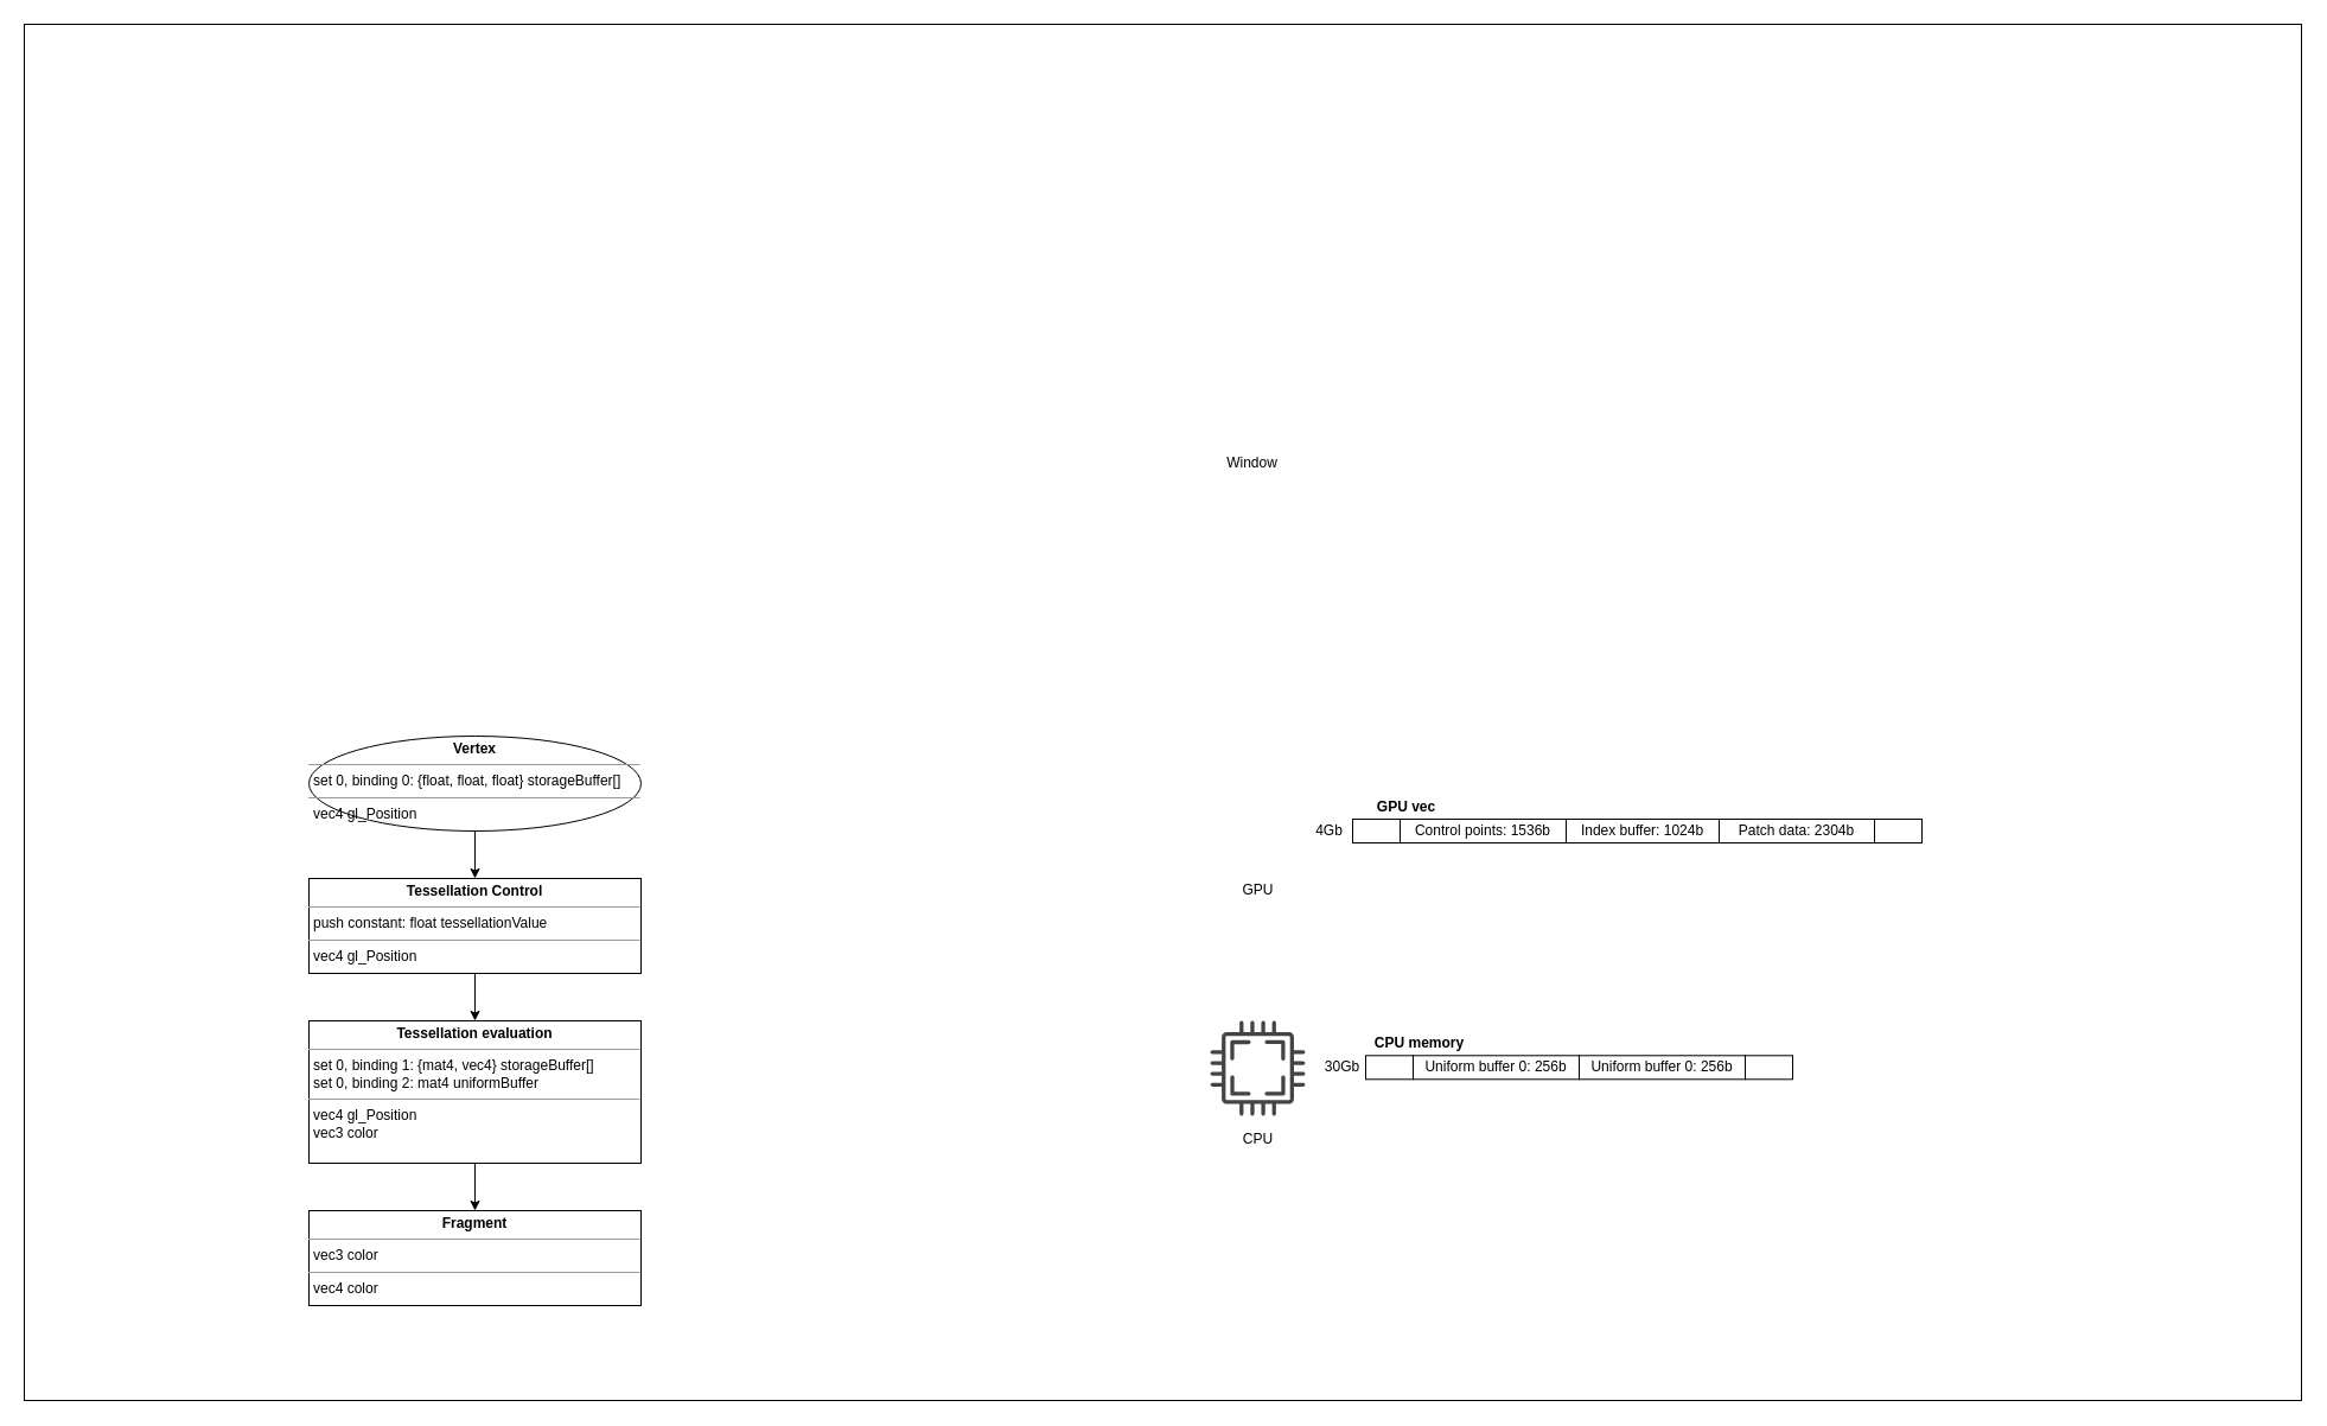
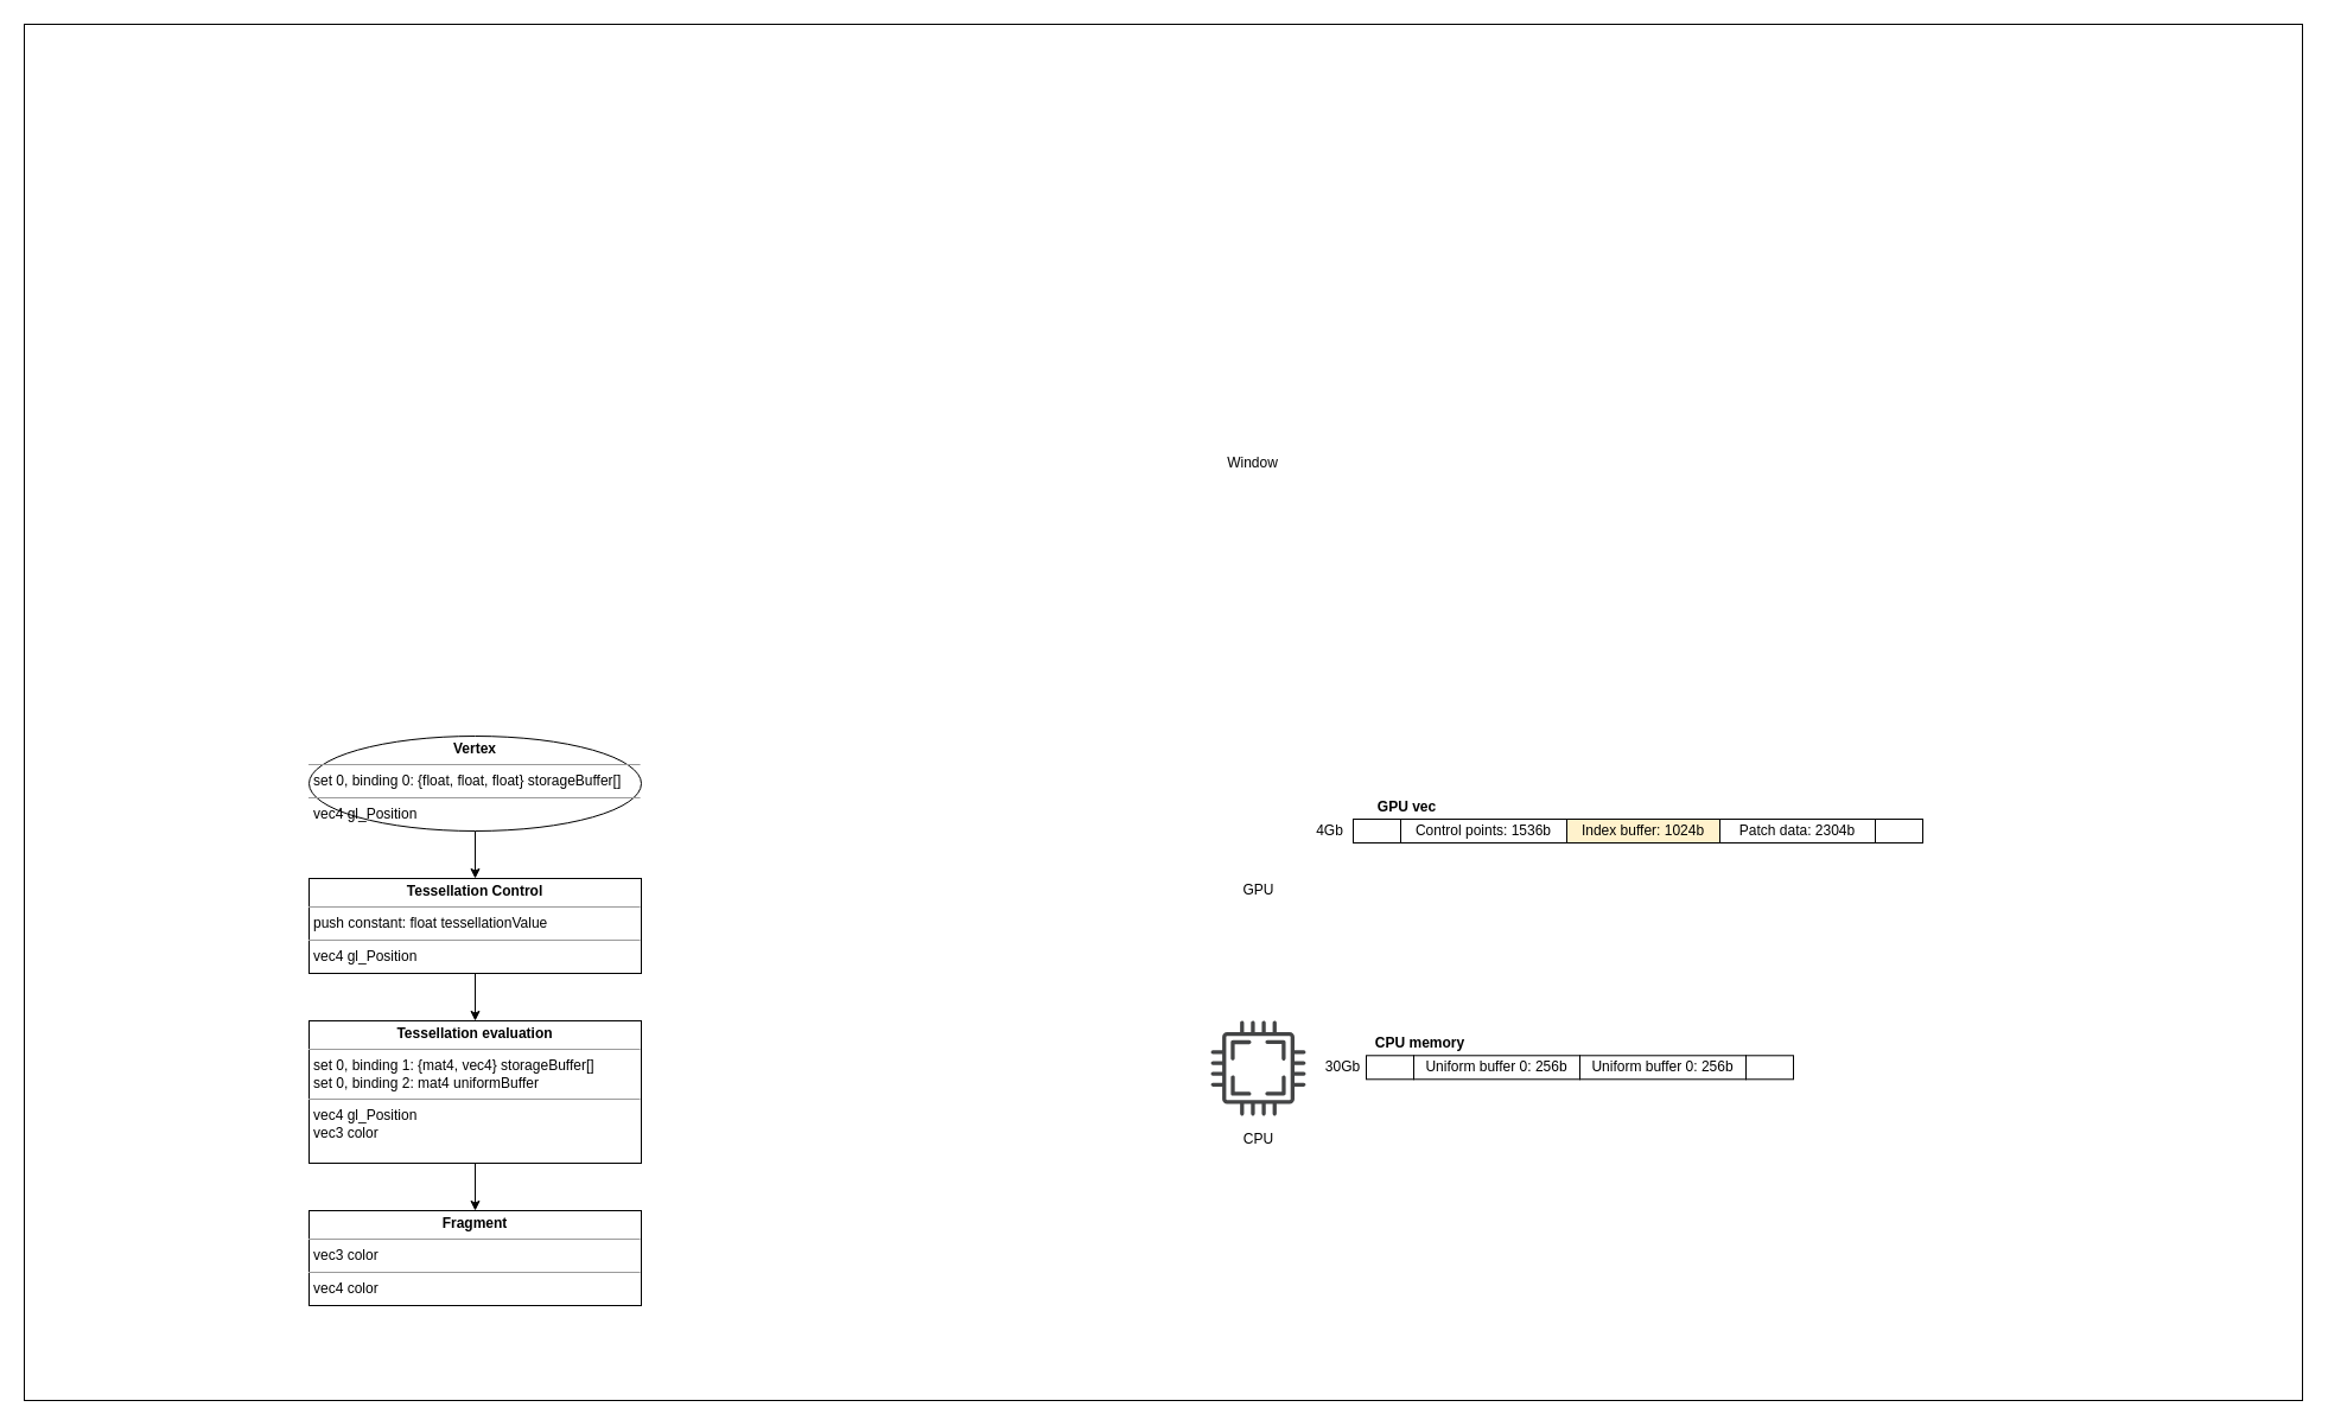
- <mxCell id="19" value="&lt;span&gt;Index buffer:&amp;nbsp;&lt;/span&gt;1024b" style="rounded=0;whiteSpace=wrap;html=1;shadow=0;glass=0;labelBackgroundColor=none;sketch=0;fontSize=12;strokeWidth=1;verticalAlign=middle;" parent="1" vertex="1"><mxGeometry x="1320" y="690" width="129" height="20" as="geometry" /></mxCell>
+ <mxCell id="19" value="&lt;span&gt;Index buffer:&amp;nbsp;&lt;/span&gt;1024b" style="rounded=0;whiteSpace=wrap;html=1;shadow=0;glass=0;labelBackgroundColor=none;sketch=0;fontSize=12;strokeWidth=1;verticalAlign=middle;fillColor=#fff2cc;" parent="1" vertex="1"><mxGeometry x="1320" y="690" width="129" height="20" as="geometry" /></mxCell>
